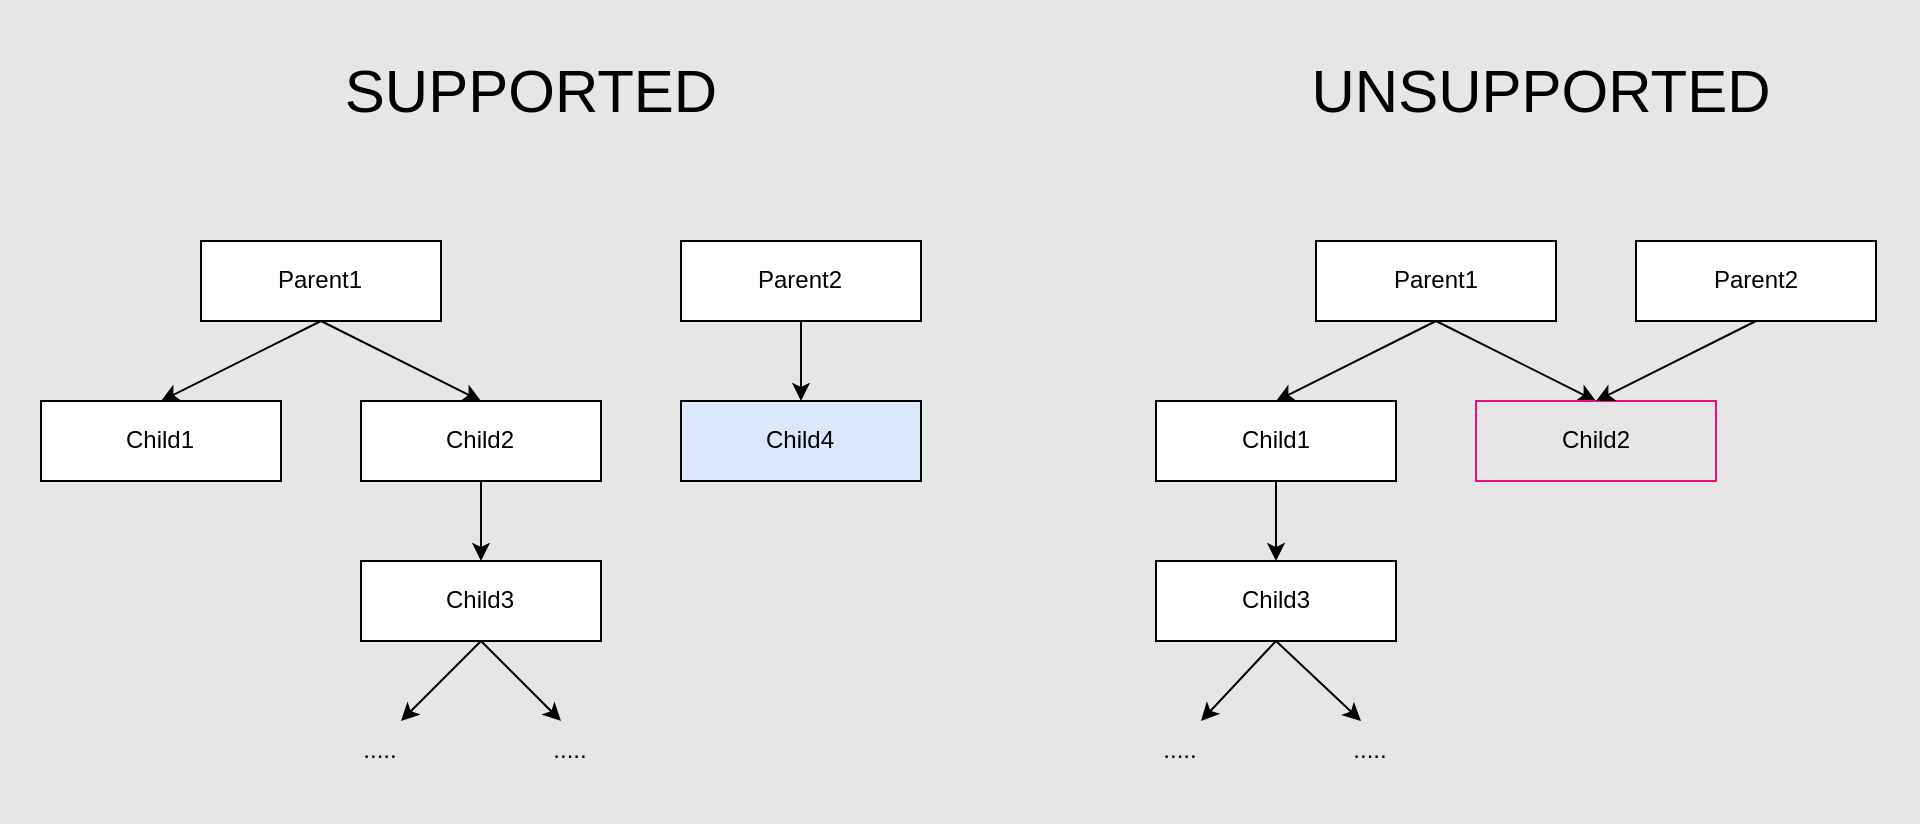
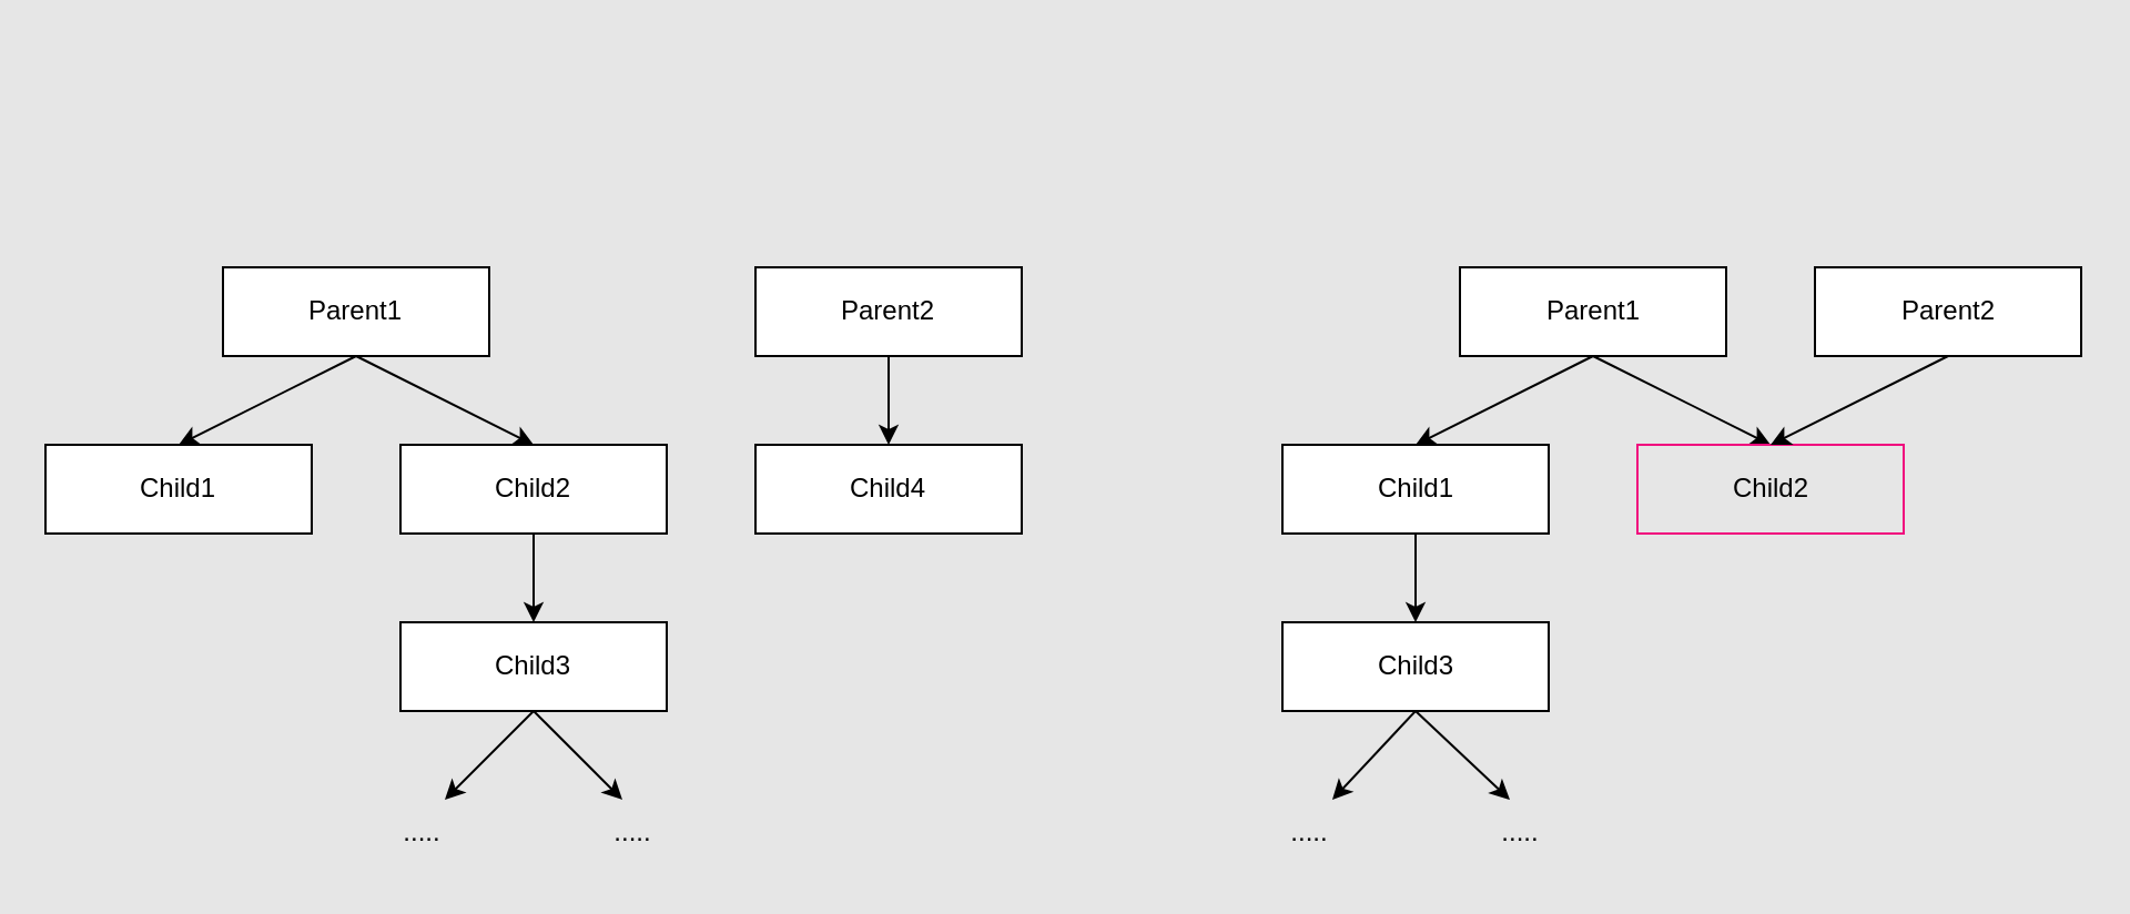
- <mxCell id="26" value="&lt;font style=&quot;font-size: 30px;&quot;&gt;SUPPORTED&lt;/font&gt;" style="text;html=1;align=center;verticalAlign=middle;resizable=0;points=[];autosize=1;strokeColor=none;fillColor=none;fontSize=30;" parent="1" vertex="1"><mxGeometry x="160" y="20" width="210" height="50" as="geometry" /></mxCell>
- <mxCell id="27" value="&lt;font style=&quot;font-size: 30px;&quot;&gt;UNSUPPORTED&lt;/font&gt;" style="text;html=1;align=center;verticalAlign=middle;resizable=0;points=[];autosize=1;strokeColor=none;fillColor=none;fontSize=30;" parent="1" vertex="1"><mxGeometry x="645" y="20" width="250" height="50" as="geometry" /></mxCell>
- <mxCell id="30" value="Child4" style="rounded=0;whiteSpace=wrap;html=1;fillColor=#dae8fc;" parent="1" vertex="1"><mxGeometry x="340" y="200" width="120" height="40" as="geometry" /></mxCell>
+ <mxCell id="30" value="Child4" style="rounded=0;whiteSpace=wrap;html=1;" parent="1" vertex="1"><mxGeometry x="340" y="200" width="120" height="40" as="geometry" /></mxCell>
